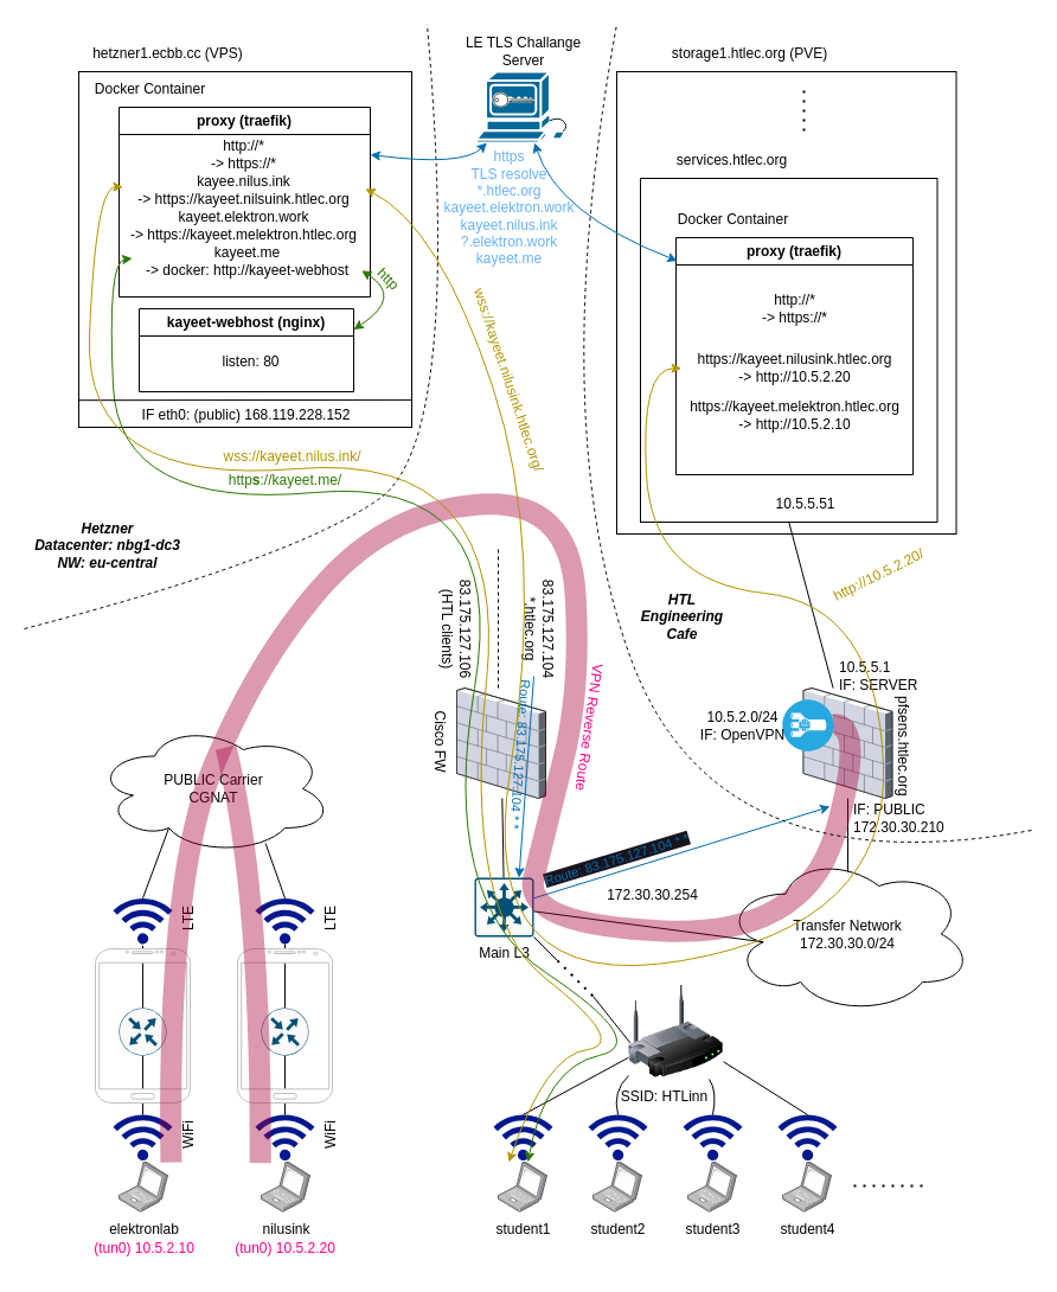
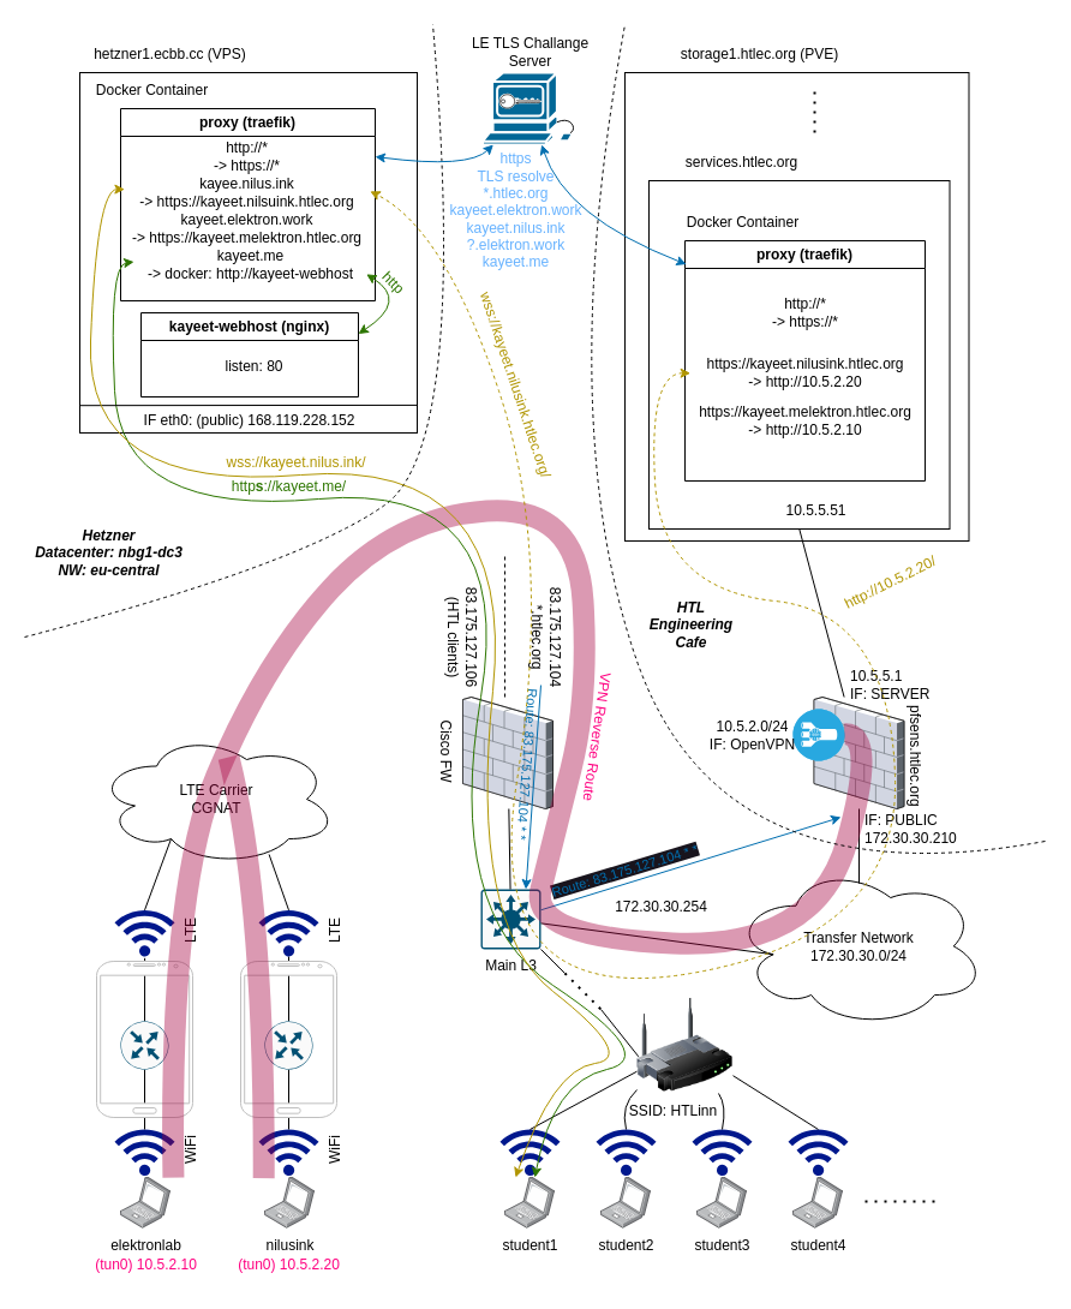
- <mxCell id="15" value="PUBLIC Carrier&lt;div&gt;CGNAT&lt;/div&gt;" style="ellipse;shape=cloud;whiteSpace=wrap;html=1;" vertex="1" parent="1"><mxGeometry x="80" y="610" width="200" height="110" as="geometry" /></mxCell>
+ <mxCell id="15" value="LTE Carrier&lt;div&gt;CGNAT&lt;/div&gt;" style="ellipse;shape=cloud;whiteSpace=wrap;html=1;" vertex="1" parent="1"><mxGeometry x="80" y="610" width="200" height="110" as="geometry" /></mxCell>
- <mxCell id="100" value="" style="endArrow=classic;startArrow=classic;html=1;rounded=0;fillColor=#e3c800;strokeColor=#B09500;entryX=1.014;entryY=0.471;entryDx=0;entryDy=0;entryPerimeter=0;exitX=-0.002;exitY=0.507;exitDx=0;exitDy=0;exitPerimeter=0;curved=1;" edge="1" parent="1" source="72" target="69"><mxGeometry width="50" height="50" relative="1" as="geometry"><mxPoint x="300" y="410" as="sourcePoint" /><mxPoint x="350" y="360" as="targetPoint" /><Array as="points"><mxPoint x="540" y="310" /><mxPoint x="550" y="490" /><mxPoint x="740" y="510" /><mxPoint x="750" y="780" /><mxPoint x="400" y="840" /><mxPoint x="460" y="460" /><mxPoint x="370" y="190" /></Array></mxGeometry></mxCell>
+ <mxCell id="100" value="" style="endArrow=classic;startArrow=classic;html=1;rounded=0;fillColor=#e3c800;strokeColor=#B09500;entryX=1.014;entryY=0.471;entryDx=0;entryDy=0;entryPerimeter=0;exitX=-0.002;exitY=0.507;exitDx=0;exitDy=0;exitPerimeter=0;curved=1;dashed=1;" edge="1" parent="1" source="72" target="69"><mxGeometry width="50" height="50" relative="1" as="geometry"><mxPoint x="300" y="410" as="sourcePoint" /><mxPoint x="350" y="360" as="targetPoint" /><Array as="points"><mxPoint x="540" y="310" /><mxPoint x="550" y="490" /><mxPoint x="740" y="510" /><mxPoint x="750" y="780" /><mxPoint x="400" y="840" /><mxPoint x="460" y="460" /><mxPoint x="370" y="190" /></Array></mxGeometry></mxCell>
